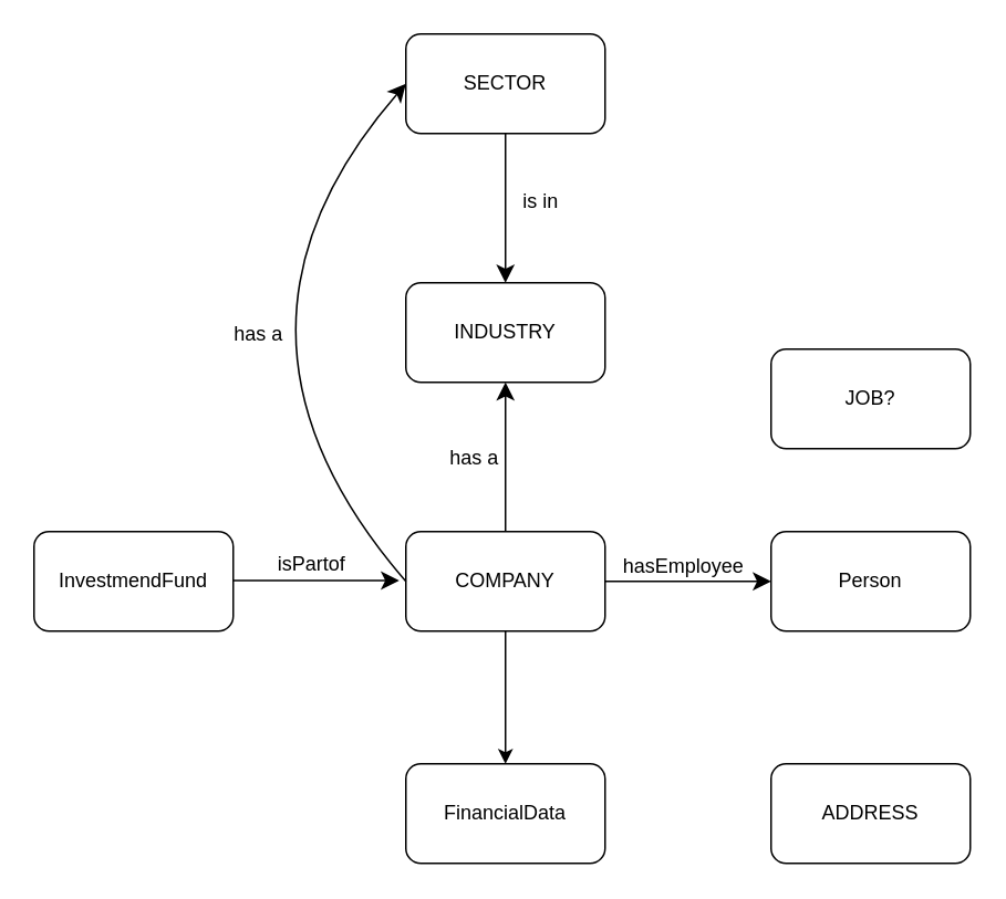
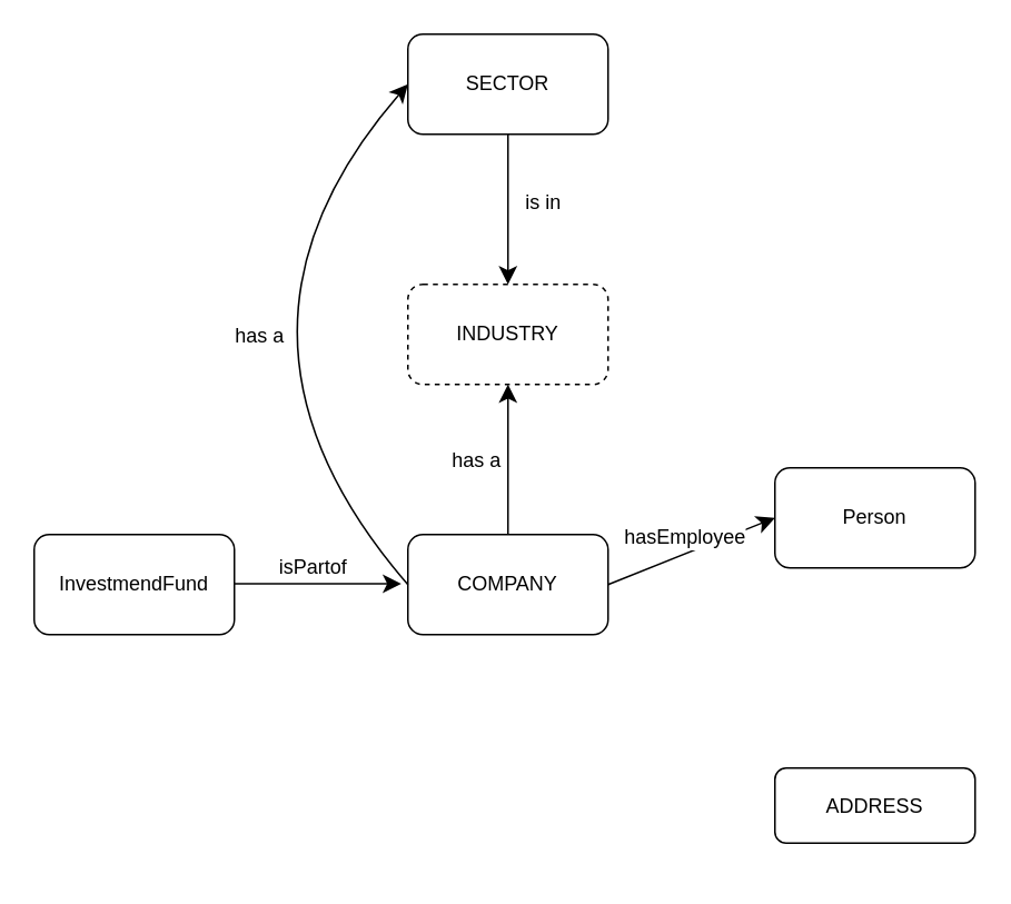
- <mxCell id="10" value="INDUSTRY" style="rounded=1;whiteSpace=wrap;html=1;" parent="1" vertex="1"><mxGeometry x="244" y="170" width="120" height="60" as="geometry" /></mxCell>
+ <mxCell id="10" value="INDUSTRY" style="rounded=1;whiteSpace=wrap;html=1;dashed=1;" parent="1" vertex="1"><mxGeometry x="244" y="170" width="120" height="60" as="geometry" /></mxCell>
- <mxCell id="17" value="JOB?" style="rounded=1;whiteSpace=wrap;html=1;" parent="1" vertex="1"><mxGeometry x="464" y="210" width="120" height="60" as="geometry" /></mxCell>
- <mxCell id="8" value="Person" style="rounded=1;whiteSpace=wrap;html=1;" parent="1" vertex="1"><mxGeometry x="464" y="320" width="120" height="60" as="geometry" /></mxCell>
+ <mxCell id="8" value="Person" style="rounded=1;whiteSpace=wrap;html=1;" parent="1" vertex="1"><mxGeometry x="464" y="280" width="120" height="60" as="geometry" /></mxCell>
- <mxCell id="4" style="edgeStyle=orthogonalEdgeStyle;rounded=0;orthogonalLoop=1;jettySize=auto;html=1;entryX=0.5;entryY=0;entryDx=0;entryDy=0;" edge="1" parent="1" source="5" target="20"><mxGeometry relative="1" as="geometry" /></mxCell>
- <mxCell id="20" value="FinancialData" style="rounded=1;whiteSpace=wrap;html=1;" vertex="1" parent="1"><mxGeometry x="244" y="460" width="120" height="60" as="geometry" /></mxCell>
- <mxCell id="9" value="ADDRESS" style="rounded=1;whiteSpace=wrap;html=1;" parent="1" vertex="1"><mxGeometry x="464" y="460" width="120" height="60" as="geometry" /></mxCell>
+ <mxCell id="9" value="ADDRESS" style="rounded=1;whiteSpace=wrap;html=1;" parent="1" vertex="1"><mxGeometry x="464" y="460" width="120" height="45" as="geometry" /></mxCell>
